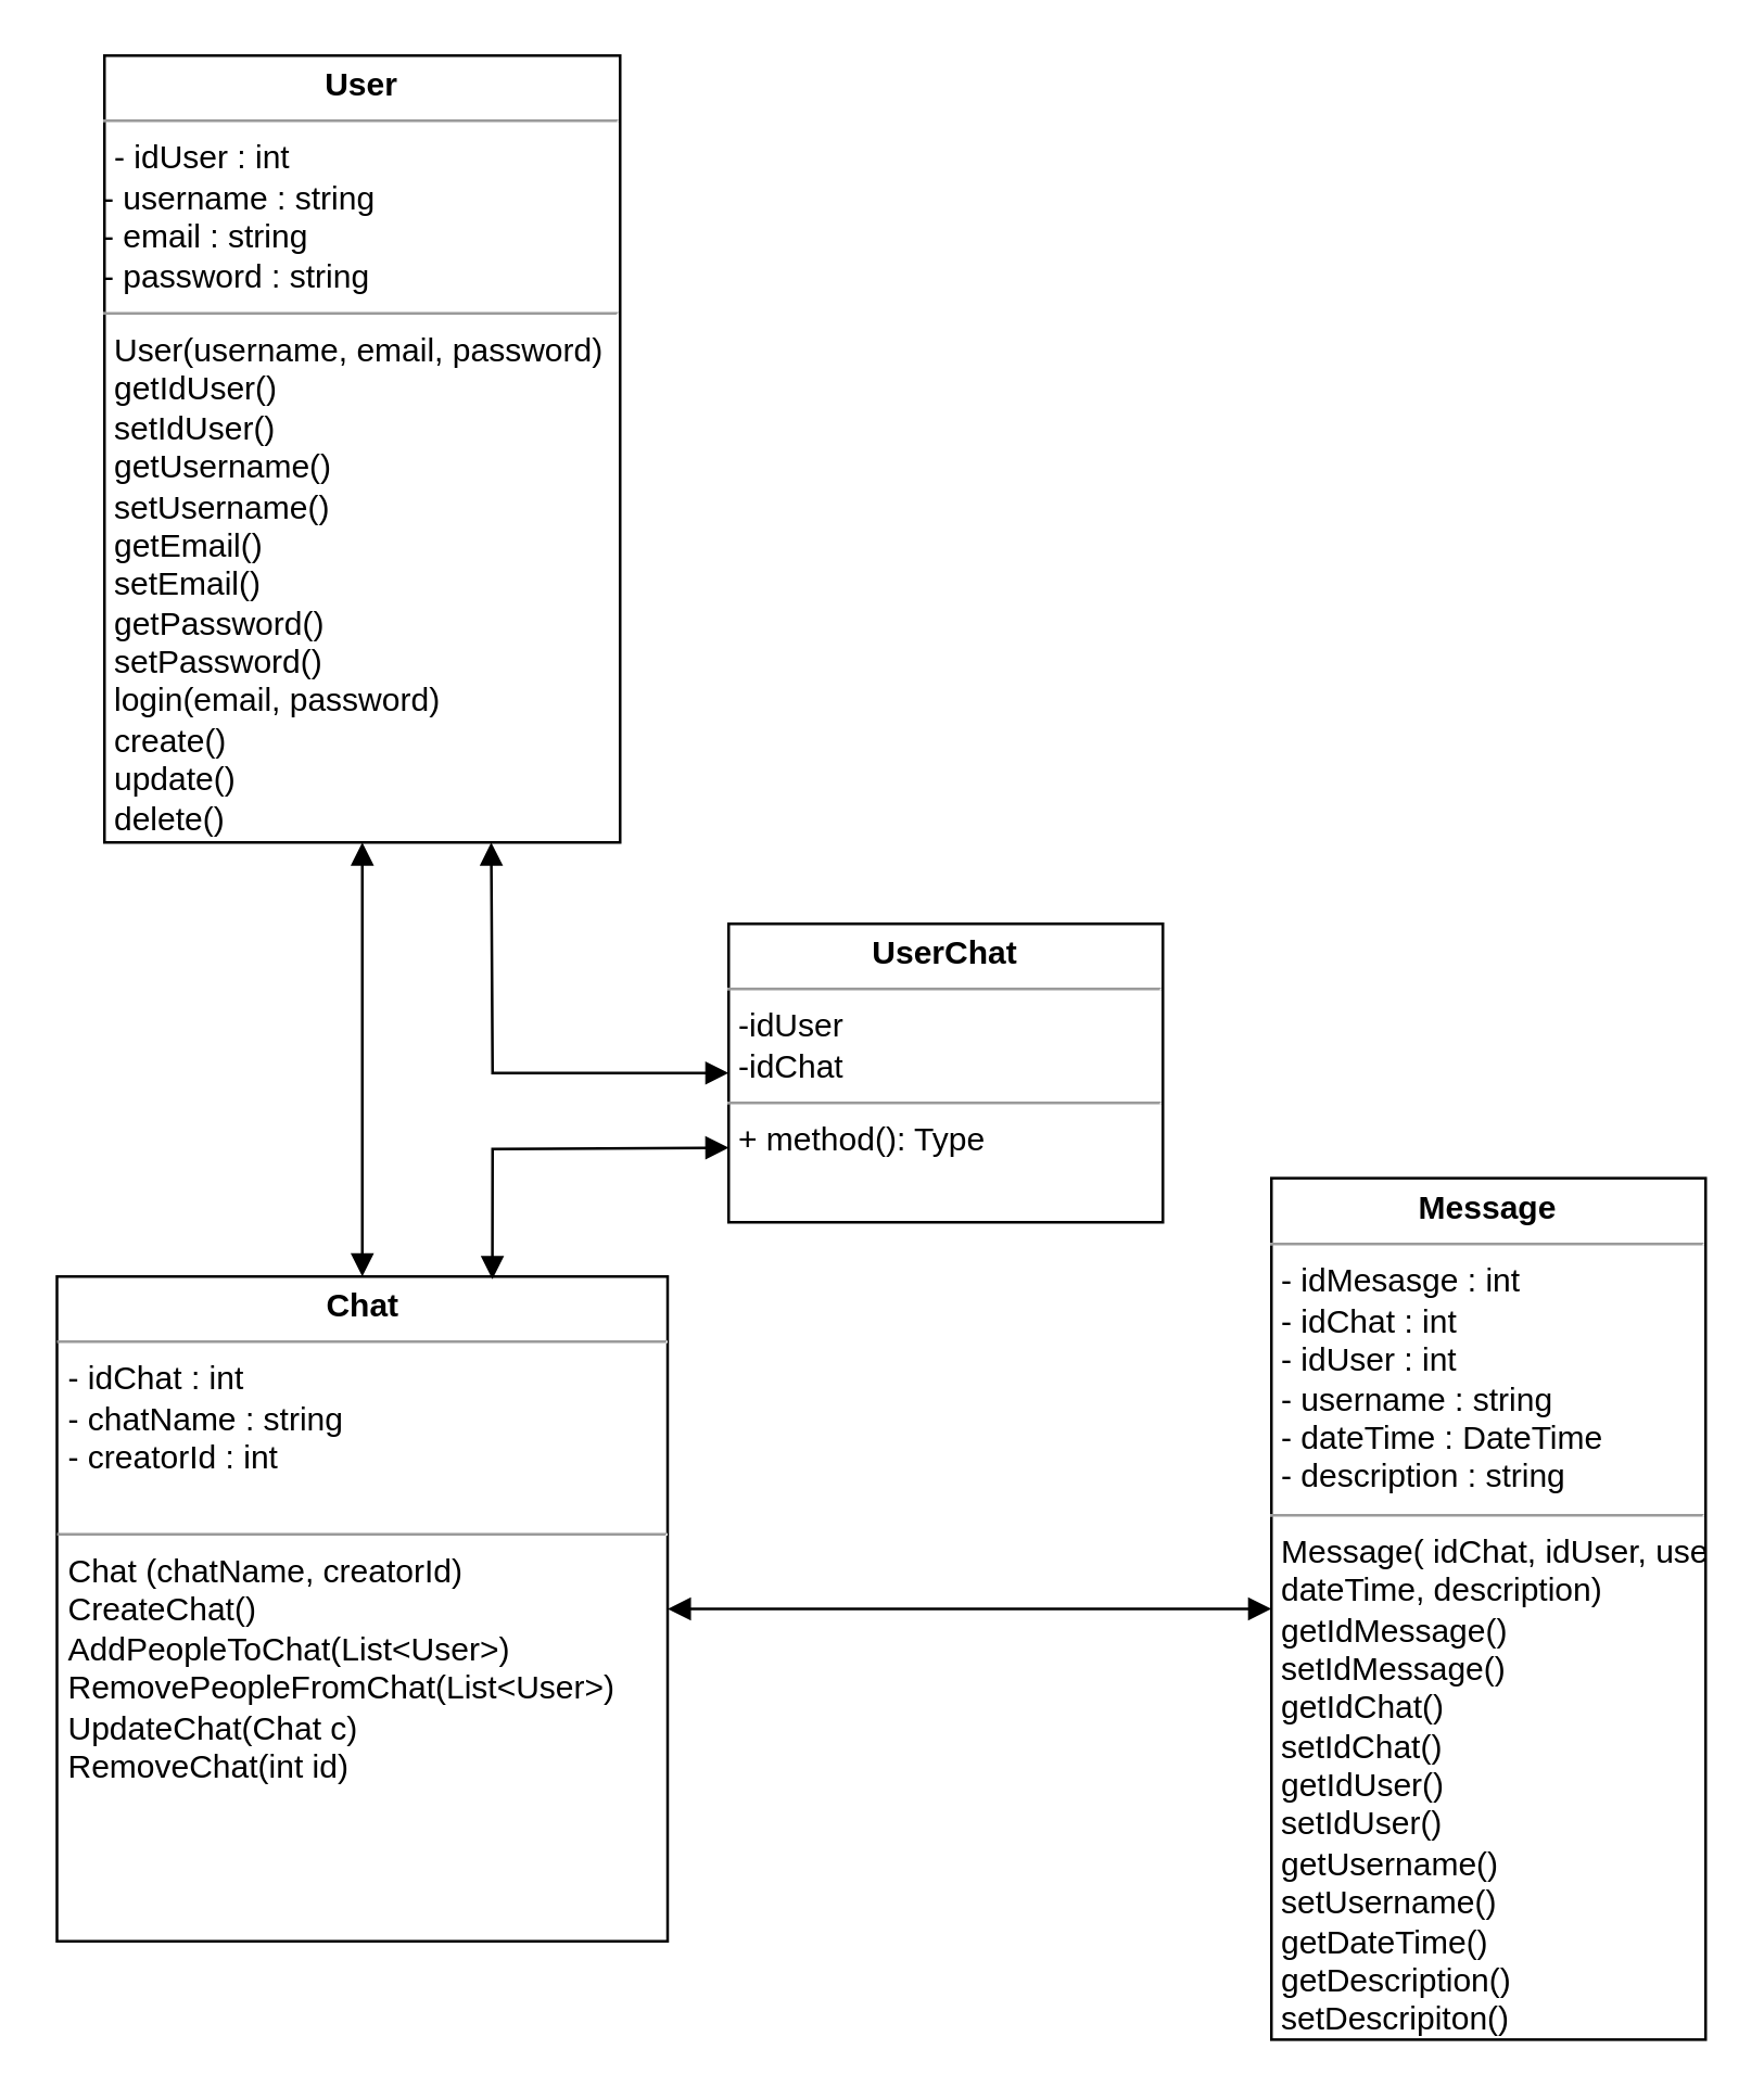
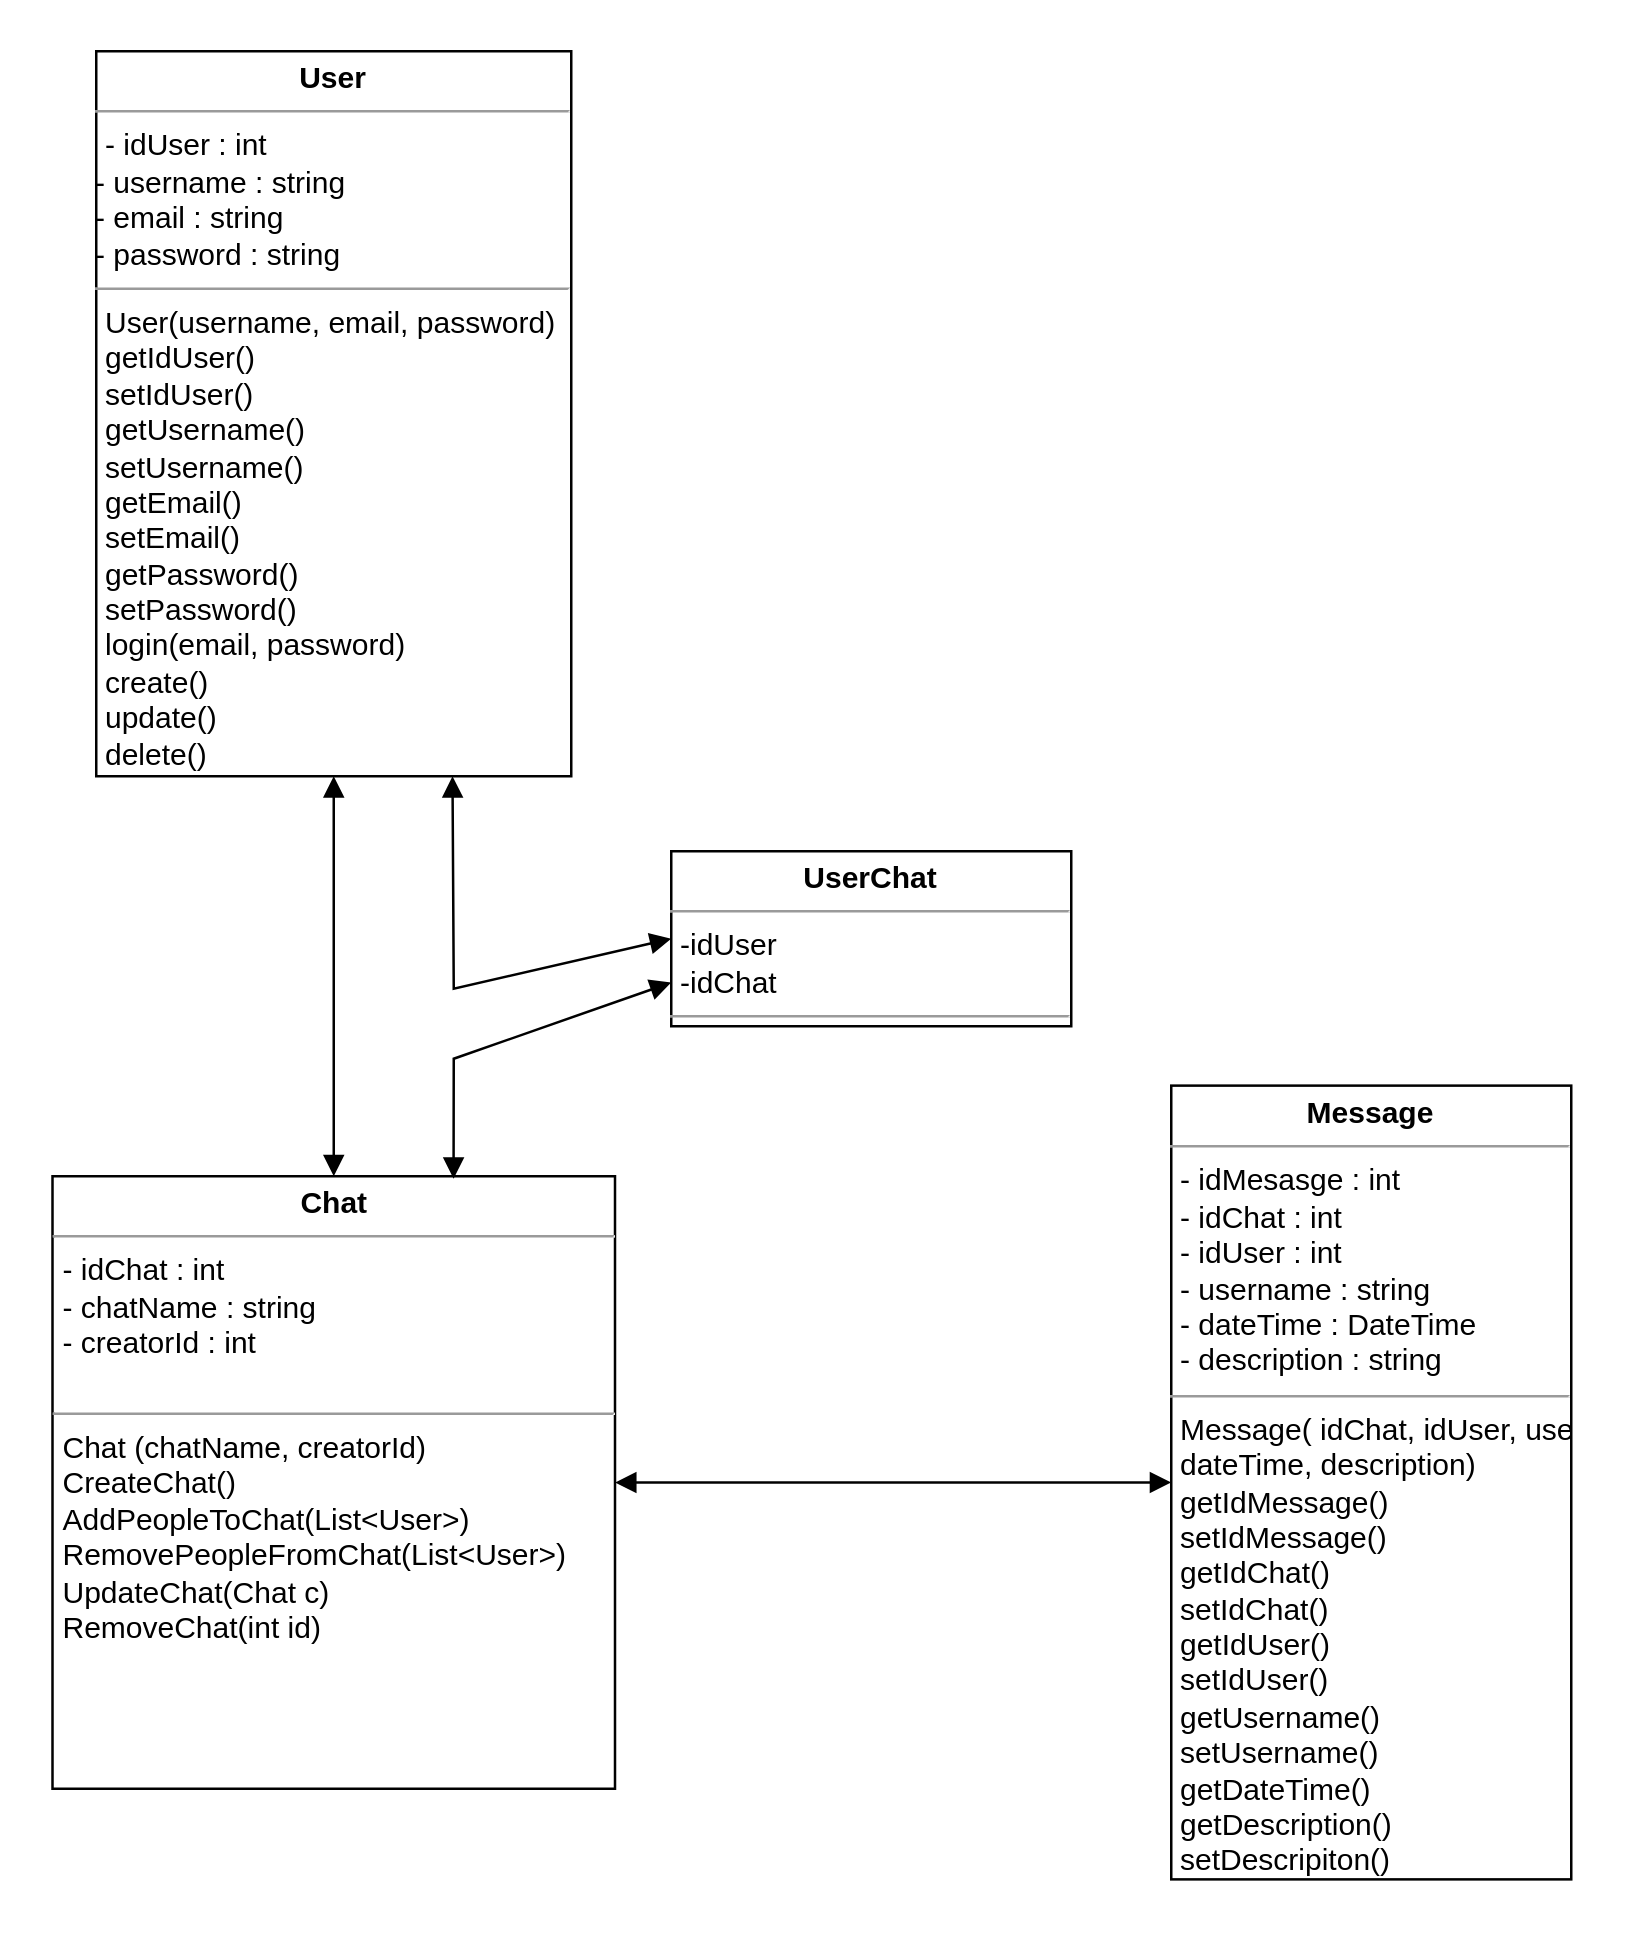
- <mxCell id="4" value="&lt;p style=&quot;margin: 0px ; margin-top: 4px ; text-align: center&quot;&gt;&lt;b&gt;UserChat&lt;/b&gt;&lt;/p&gt;&lt;hr size=&quot;1&quot;&gt;&lt;p style=&quot;margin: 0px ; margin-left: 4px&quot;&gt;-idUser&lt;/p&gt;&lt;p style=&quot;margin: 0px ; margin-left: 4px&quot;&gt;-idChat&lt;/p&gt;&lt;hr size=&quot;1&quot;&gt;&lt;p style=&quot;margin: 0px ; margin-left: 4px&quot;&gt;+ method(): Type&lt;/p&gt;" style="verticalAlign=top;align=left;overflow=fill;fontSize=12;fontFamily=Helvetica;html=1;" vertex="1" parent="1"><mxGeometry x="268" y="340" width="160" height="110" as="geometry" /></mxCell>
+ <mxCell id="4" value="&lt;p style=&quot;margin: 0px ; margin-top: 4px ; text-align: center&quot;&gt;&lt;b&gt;UserChat&lt;/b&gt;&lt;/p&gt;&lt;hr size=&quot;1&quot;&gt;&lt;p style=&quot;margin: 0px ; margin-left: 4px&quot;&gt;-idUser&lt;/p&gt;&lt;p style=&quot;margin: 0px ; margin-left: 4px&quot;&gt;-idChat&lt;/p&gt;&lt;hr size=&quot;1&quot;&gt;&lt;p style=&quot;margin: 0px ; margin-left: 4px&quot;&gt;+ method(): Type&lt;/p&gt;" style="verticalAlign=top;align=left;overflow=fill;fontSize=12;fontFamily=Helvetica;html=1;" vertex="1" parent="1"><mxGeometry x="268" y="340" width="160" height="70" as="geometry" /></mxCell>
